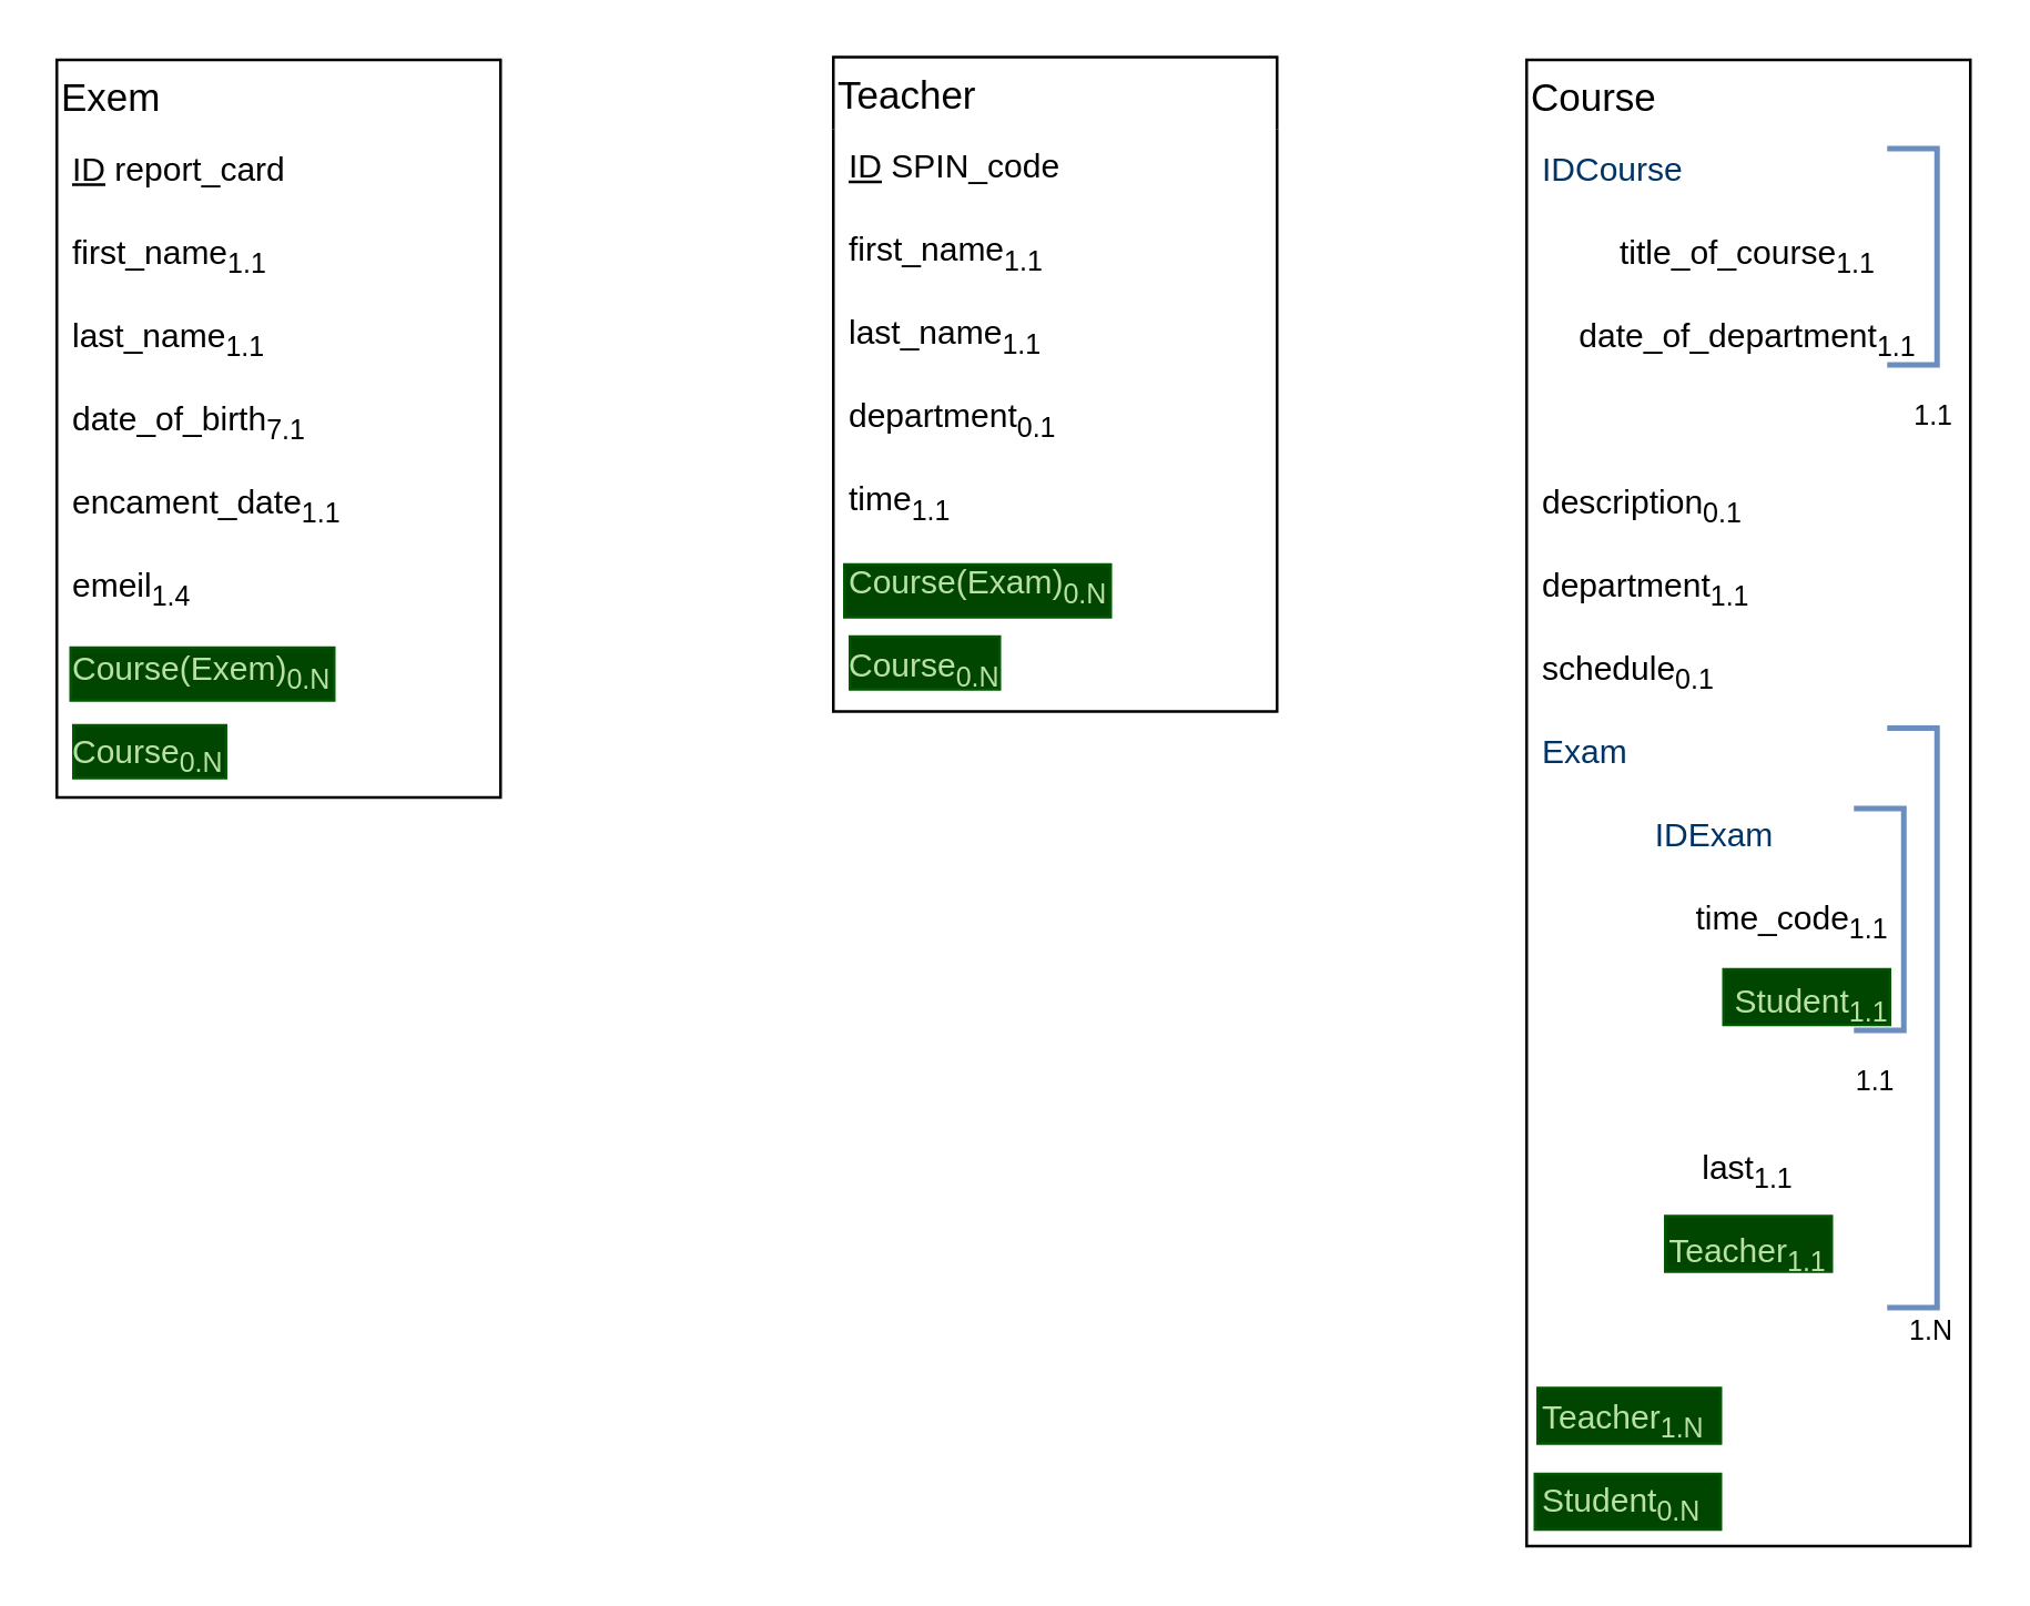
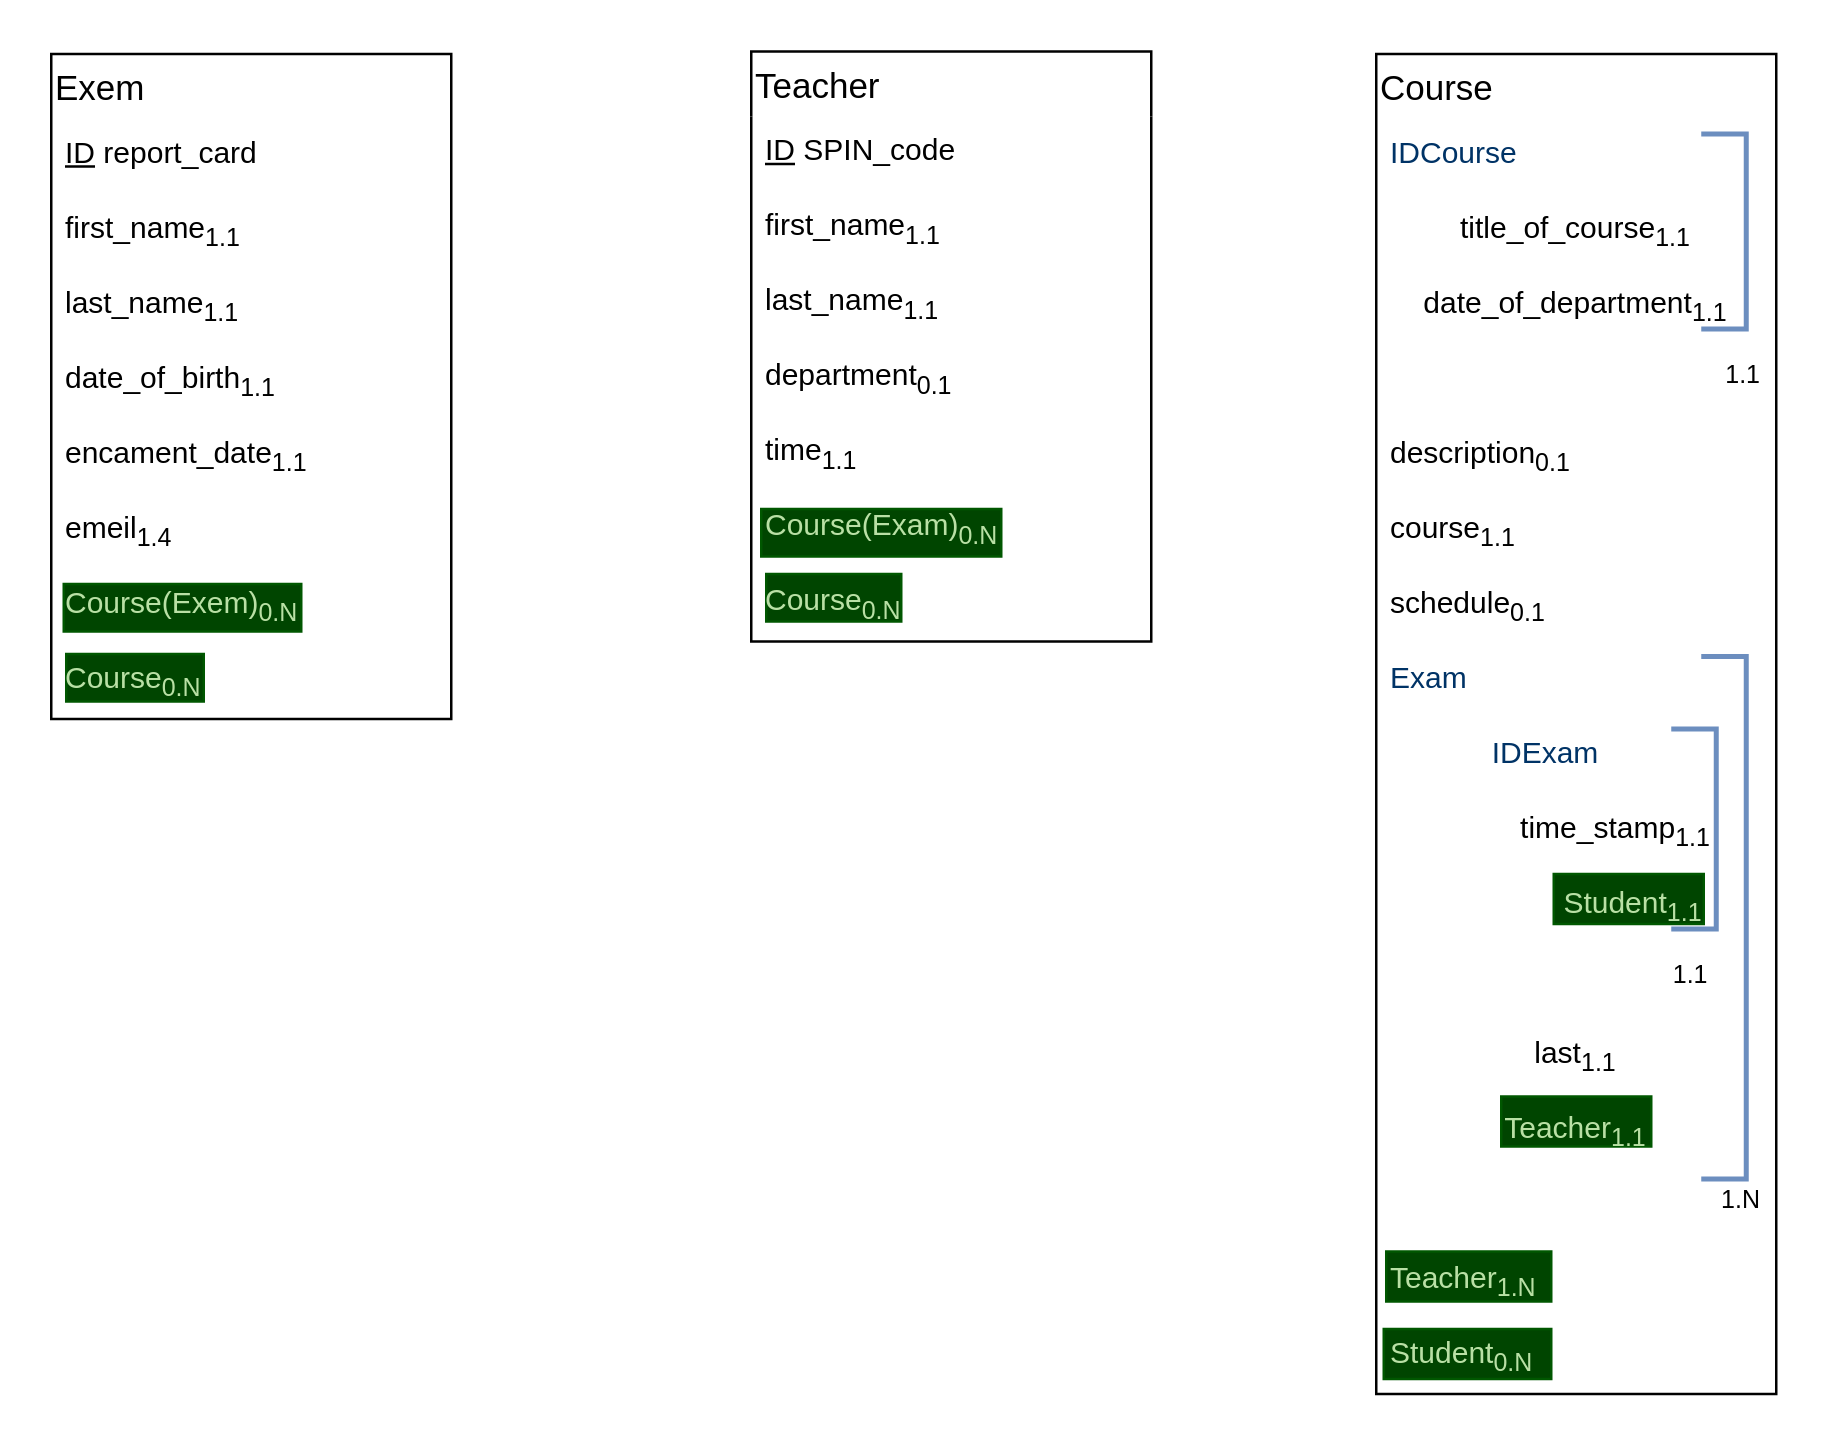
- <mxCell id="14" value="date_of_birth&lt;sub&gt;7.1&lt;/sub&gt;" style="text;strokeColor=none;fillColor=none;spacingLeft=4;spacingRight=4;overflow=hidden;rotatable=0;points=[[0,0.5],[1,0.5]];portConstraint=eastwest;fontSize=12;whiteSpace=wrap;html=1;" parent="10" vertex="1"><mxGeometry y="116" width="160" height="30" as="geometry" /></mxCell>
+ <mxCell id="14" value="date_of_birth&lt;sub&gt;1.1&lt;/sub&gt;" style="text;strokeColor=none;fillColor=none;spacingLeft=4;spacingRight=4;overflow=hidden;rotatable=0;points=[[0,0.5],[1,0.5]];portConstraint=eastwest;fontSize=12;whiteSpace=wrap;html=1;" parent="10" vertex="1"><mxGeometry y="116" width="160" height="30" as="geometry" /></mxCell>
- <mxCell id="33" value="&lt;div align=&quot;left&quot;&gt;department&lt;sub&gt;1.1&lt;/sub&gt;&lt;/div&gt;" style="text;strokeColor=none;fillColor=none;spacingLeft=4;spacingRight=4;overflow=hidden;rotatable=0;points=[[0,0.5],[1,0.5]];portConstraint=eastwest;fontSize=12;whiteSpace=wrap;html=1;align=left;verticalAlign=middle;" parent="27" vertex="1"><mxGeometry y="176" width="160" height="30" as="geometry" /></mxCell>
+ <mxCell id="33" value="&lt;div align=&quot;left&quot;&gt;course&lt;sub&gt;1.1&lt;/sub&gt;&lt;/div&gt;" style="text;strokeColor=none;fillColor=none;spacingLeft=4;spacingRight=4;overflow=hidden;rotatable=0;points=[[0,0.5],[1,0.5]];portConstraint=eastwest;fontSize=12;whiteSpace=wrap;html=1;align=left;verticalAlign=middle;" parent="27" vertex="1"><mxGeometry y="176" width="160" height="30" as="geometry" /></mxCell>
- <mxCell id="37" value="time_code&lt;sub&gt;1.1&lt;/sub&gt;" style="text;strokeColor=none;fillColor=none;spacingLeft=36;spacingRight=4;overflow=hidden;rotatable=0;points=[[0,0.5],[1,0.5]];portConstraint=eastwest;fontSize=12;whiteSpace=wrap;html=1;align=center;verticalAlign=middle;" parent="27" vertex="1"><mxGeometry y="296" width="160" height="30" as="geometry" /></mxCell>
+ <mxCell id="37" value="time_stamp&lt;sub&gt;1.1&lt;/sub&gt;" style="text;strokeColor=none;fillColor=none;spacingLeft=36;spacingRight=4;overflow=hidden;rotatable=0;points=[[0,0.5],[1,0.5]];portConstraint=eastwest;fontSize=12;whiteSpace=wrap;html=1;align=center;verticalAlign=middle;" parent="27" vertex="1"><mxGeometry y="296" width="160" height="30" as="geometry" /></mxCell>
